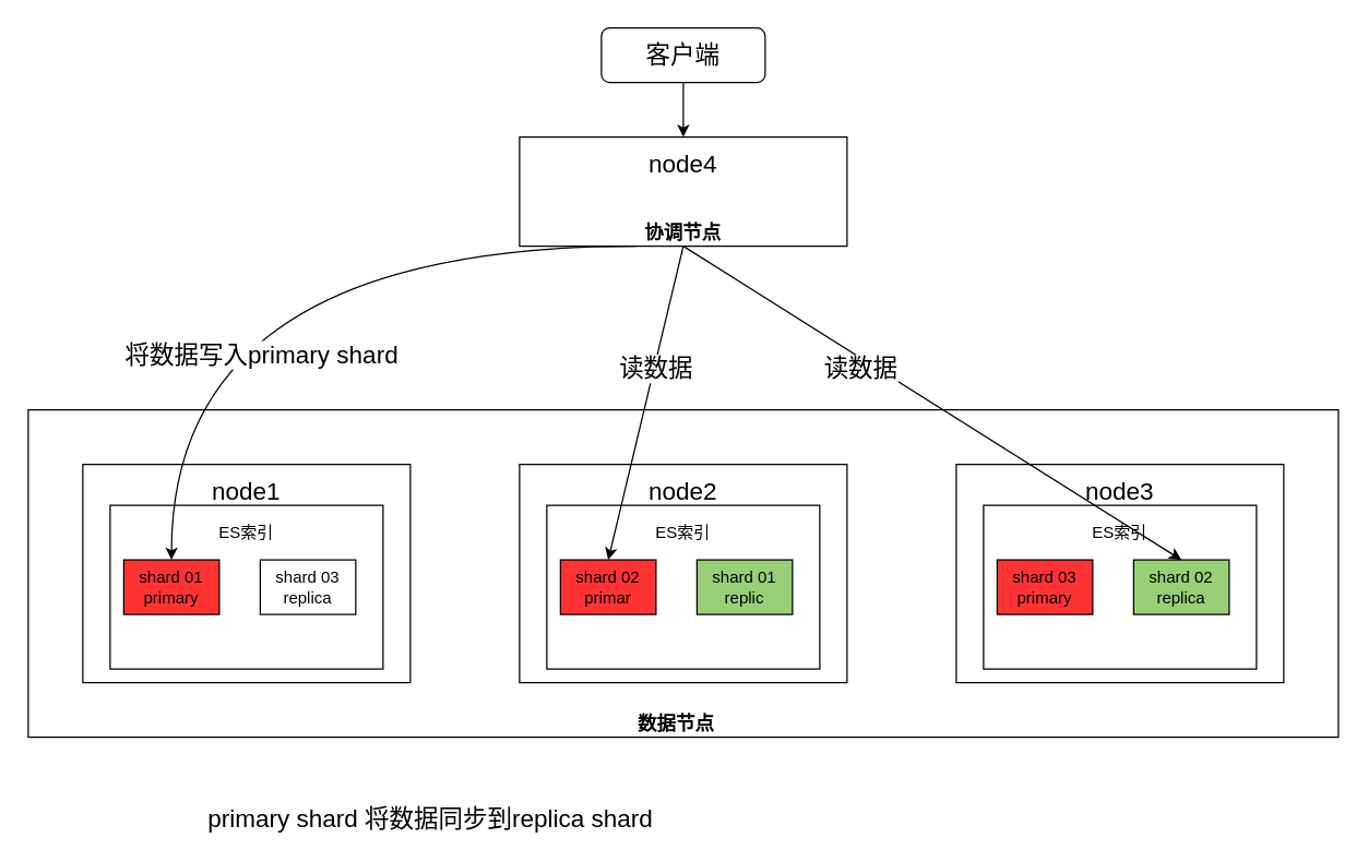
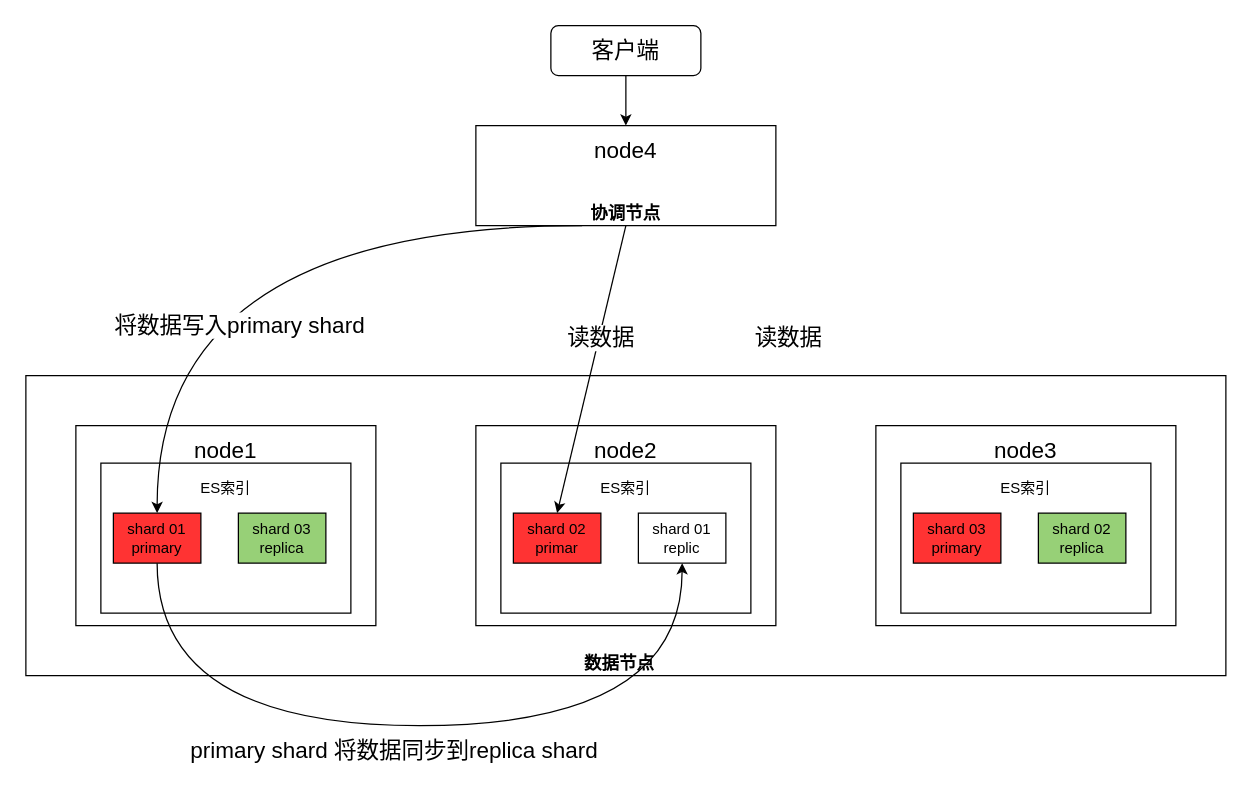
- <mxCell id="33" value="" style="endArrow=classic;html=1;entryX=0.5;entryY=0;entryDx=0;entryDy=0;exitX=0.5;exitY=1;exitDx=0;exitDy=0;" edge="1" parent="1" source="24" target="19"><mxGeometry width="50" height="50" relative="1" as="geometry"><mxPoint x="510" y="190" as="sourcePoint" /><mxPoint x="455" y="420" as="targetPoint" /></mxGeometry></mxCell>
- <mxCell id="7" value="shard 03&lt;br&gt;replica" style="rounded=0;whiteSpace=wrap;html=1;fillColor=#ffffff;" vertex="1" parent="1"><mxGeometry x="190" y="410" width="70" height="40" as="geometry" /></mxCell>
+ <mxCell id="7" value="shard 03&lt;br&gt;replica" style="rounded=0;whiteSpace=wrap;html=1;fillColor=#97D077;" vertex="1" parent="1"><mxGeometry x="190" y="410" width="70" height="40" as="geometry" /></mxCell>
- <mxCell id="13" value="shard 01&lt;br&gt;replic" style="rounded=0;whiteSpace=wrap;html=1;fillColor=#97D077;" vertex="1" parent="1"><mxGeometry x="510" y="410" width="70" height="40" as="geometry" /></mxCell>
+ <mxCell id="13" value="shard 01&lt;br&gt;replic" style="rounded=0;whiteSpace=wrap;html=1;fillColor=#ffffff;" vertex="1" parent="1"><mxGeometry x="510" y="410" width="70" height="40" as="geometry" /></mxCell>
+ <mxCell id="31" value="" style="endArrow=classic;html=1;entryX=0.5;entryY=1;entryDx=0;entryDy=0;exitX=0.5;exitY=1;exitDx=0;exitDy=0;edgeStyle=orthogonalEdgeStyle;curved=1;" edge="1" parent="1" source="6" target="13"><mxGeometry width="50" height="50" relative="1" as="geometry"><mxPoint x="80" y="670" as="sourcePoint" /><mxPoint x="130" y="620" as="targetPoint" /><Array as="points"><mxPoint x="125" y="580" /><mxPoint x="545" y="580" /></Array></mxGeometry></mxCell>
